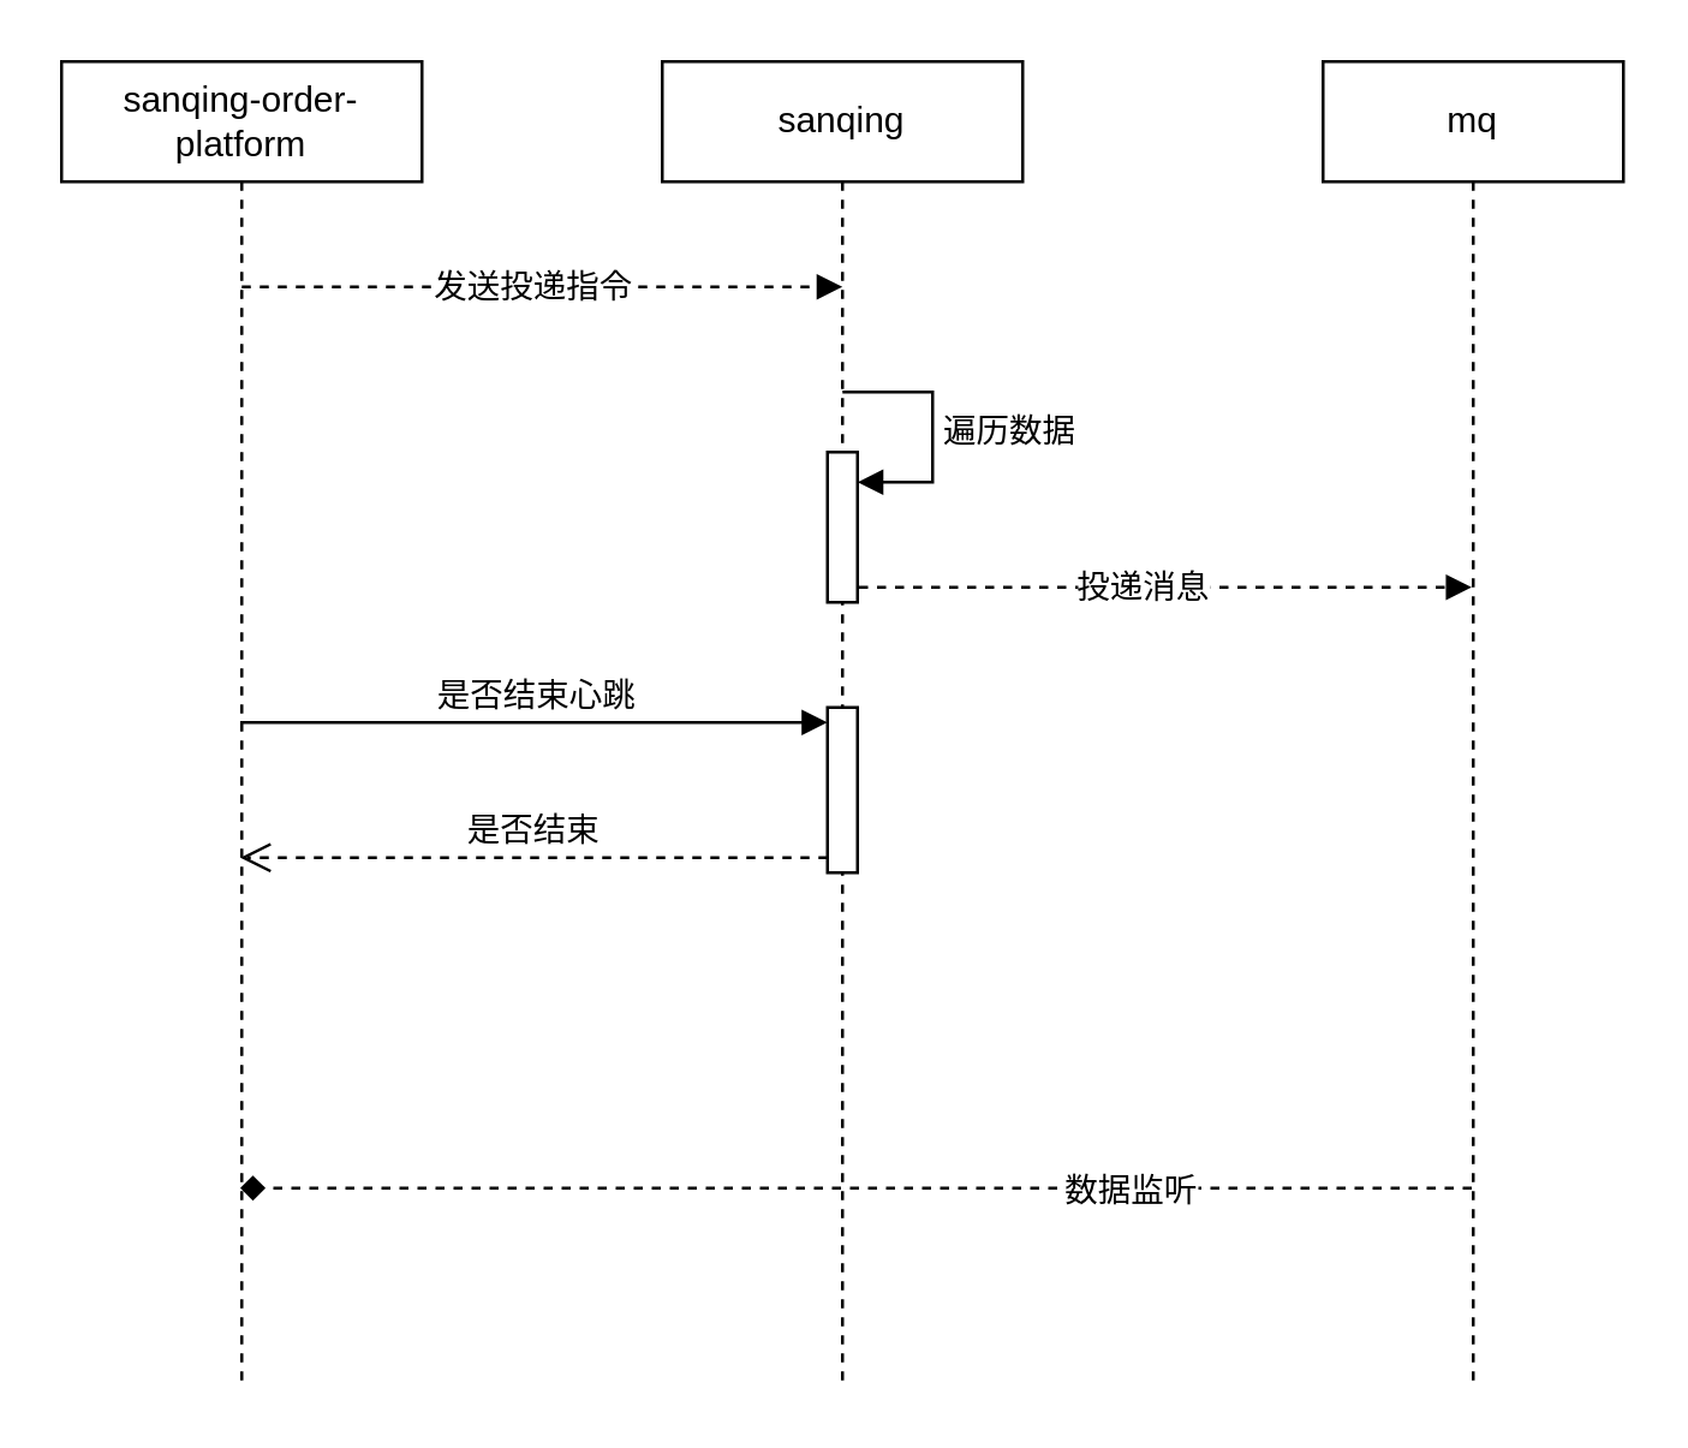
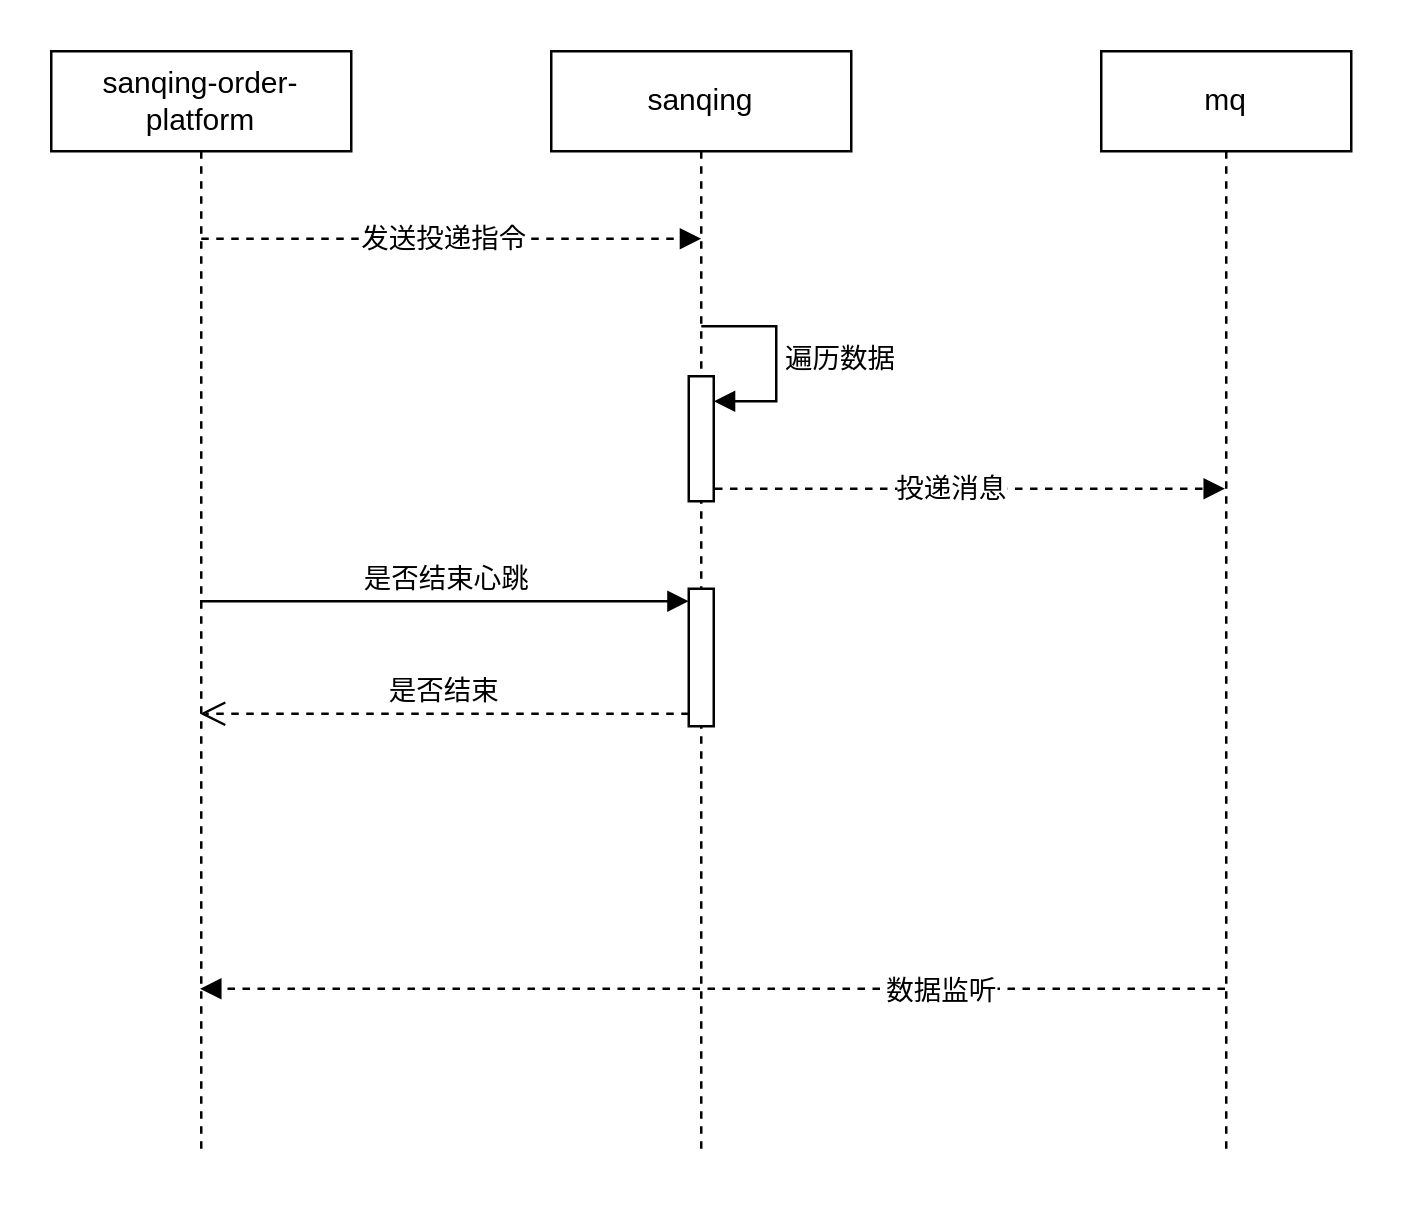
- <mxCell id="10" value="" style="html=1;verticalAlign=bottom;endArrow=diamond;edgeStyle=elbowEdgeStyle;elbow=vertical;curved=0;rounded=0;dashed=1;" edge="1" parent="1" source="9" target="4"><mxGeometry width="80" relative="1" as="geometry"><mxPoint x="270" y="305" as="sourcePoint" /><mxPoint x="490" y="305" as="targetPoint" /><Array as="points"><mxPoint x="240" y="395" /><mxPoint x="500" y="305" /><mxPoint x="440" y="275" /><mxPoint x="330" y="275" /><mxPoint x="340" y="275" /><mxPoint x="300" y="265" /><mxPoint x="310" y="265" /></Array></mxGeometry></mxCell>
+ <mxCell id="10" value="" style="html=1;verticalAlign=bottom;endArrow=block;edgeStyle=elbowEdgeStyle;elbow=vertical;curved=0;rounded=0;dashed=1;" edge="1" parent="1" source="9" target="4"><mxGeometry width="80" relative="1" as="geometry"><mxPoint x="270" y="305" as="sourcePoint" /><mxPoint x="490" y="305" as="targetPoint" /><Array as="points"><mxPoint x="240" y="395" /><mxPoint x="500" y="305" /><mxPoint x="440" y="275" /><mxPoint x="330" y="275" /><mxPoint x="340" y="275" /><mxPoint x="300" y="265" /><mxPoint x="310" y="265" /></Array></mxGeometry></mxCell>
